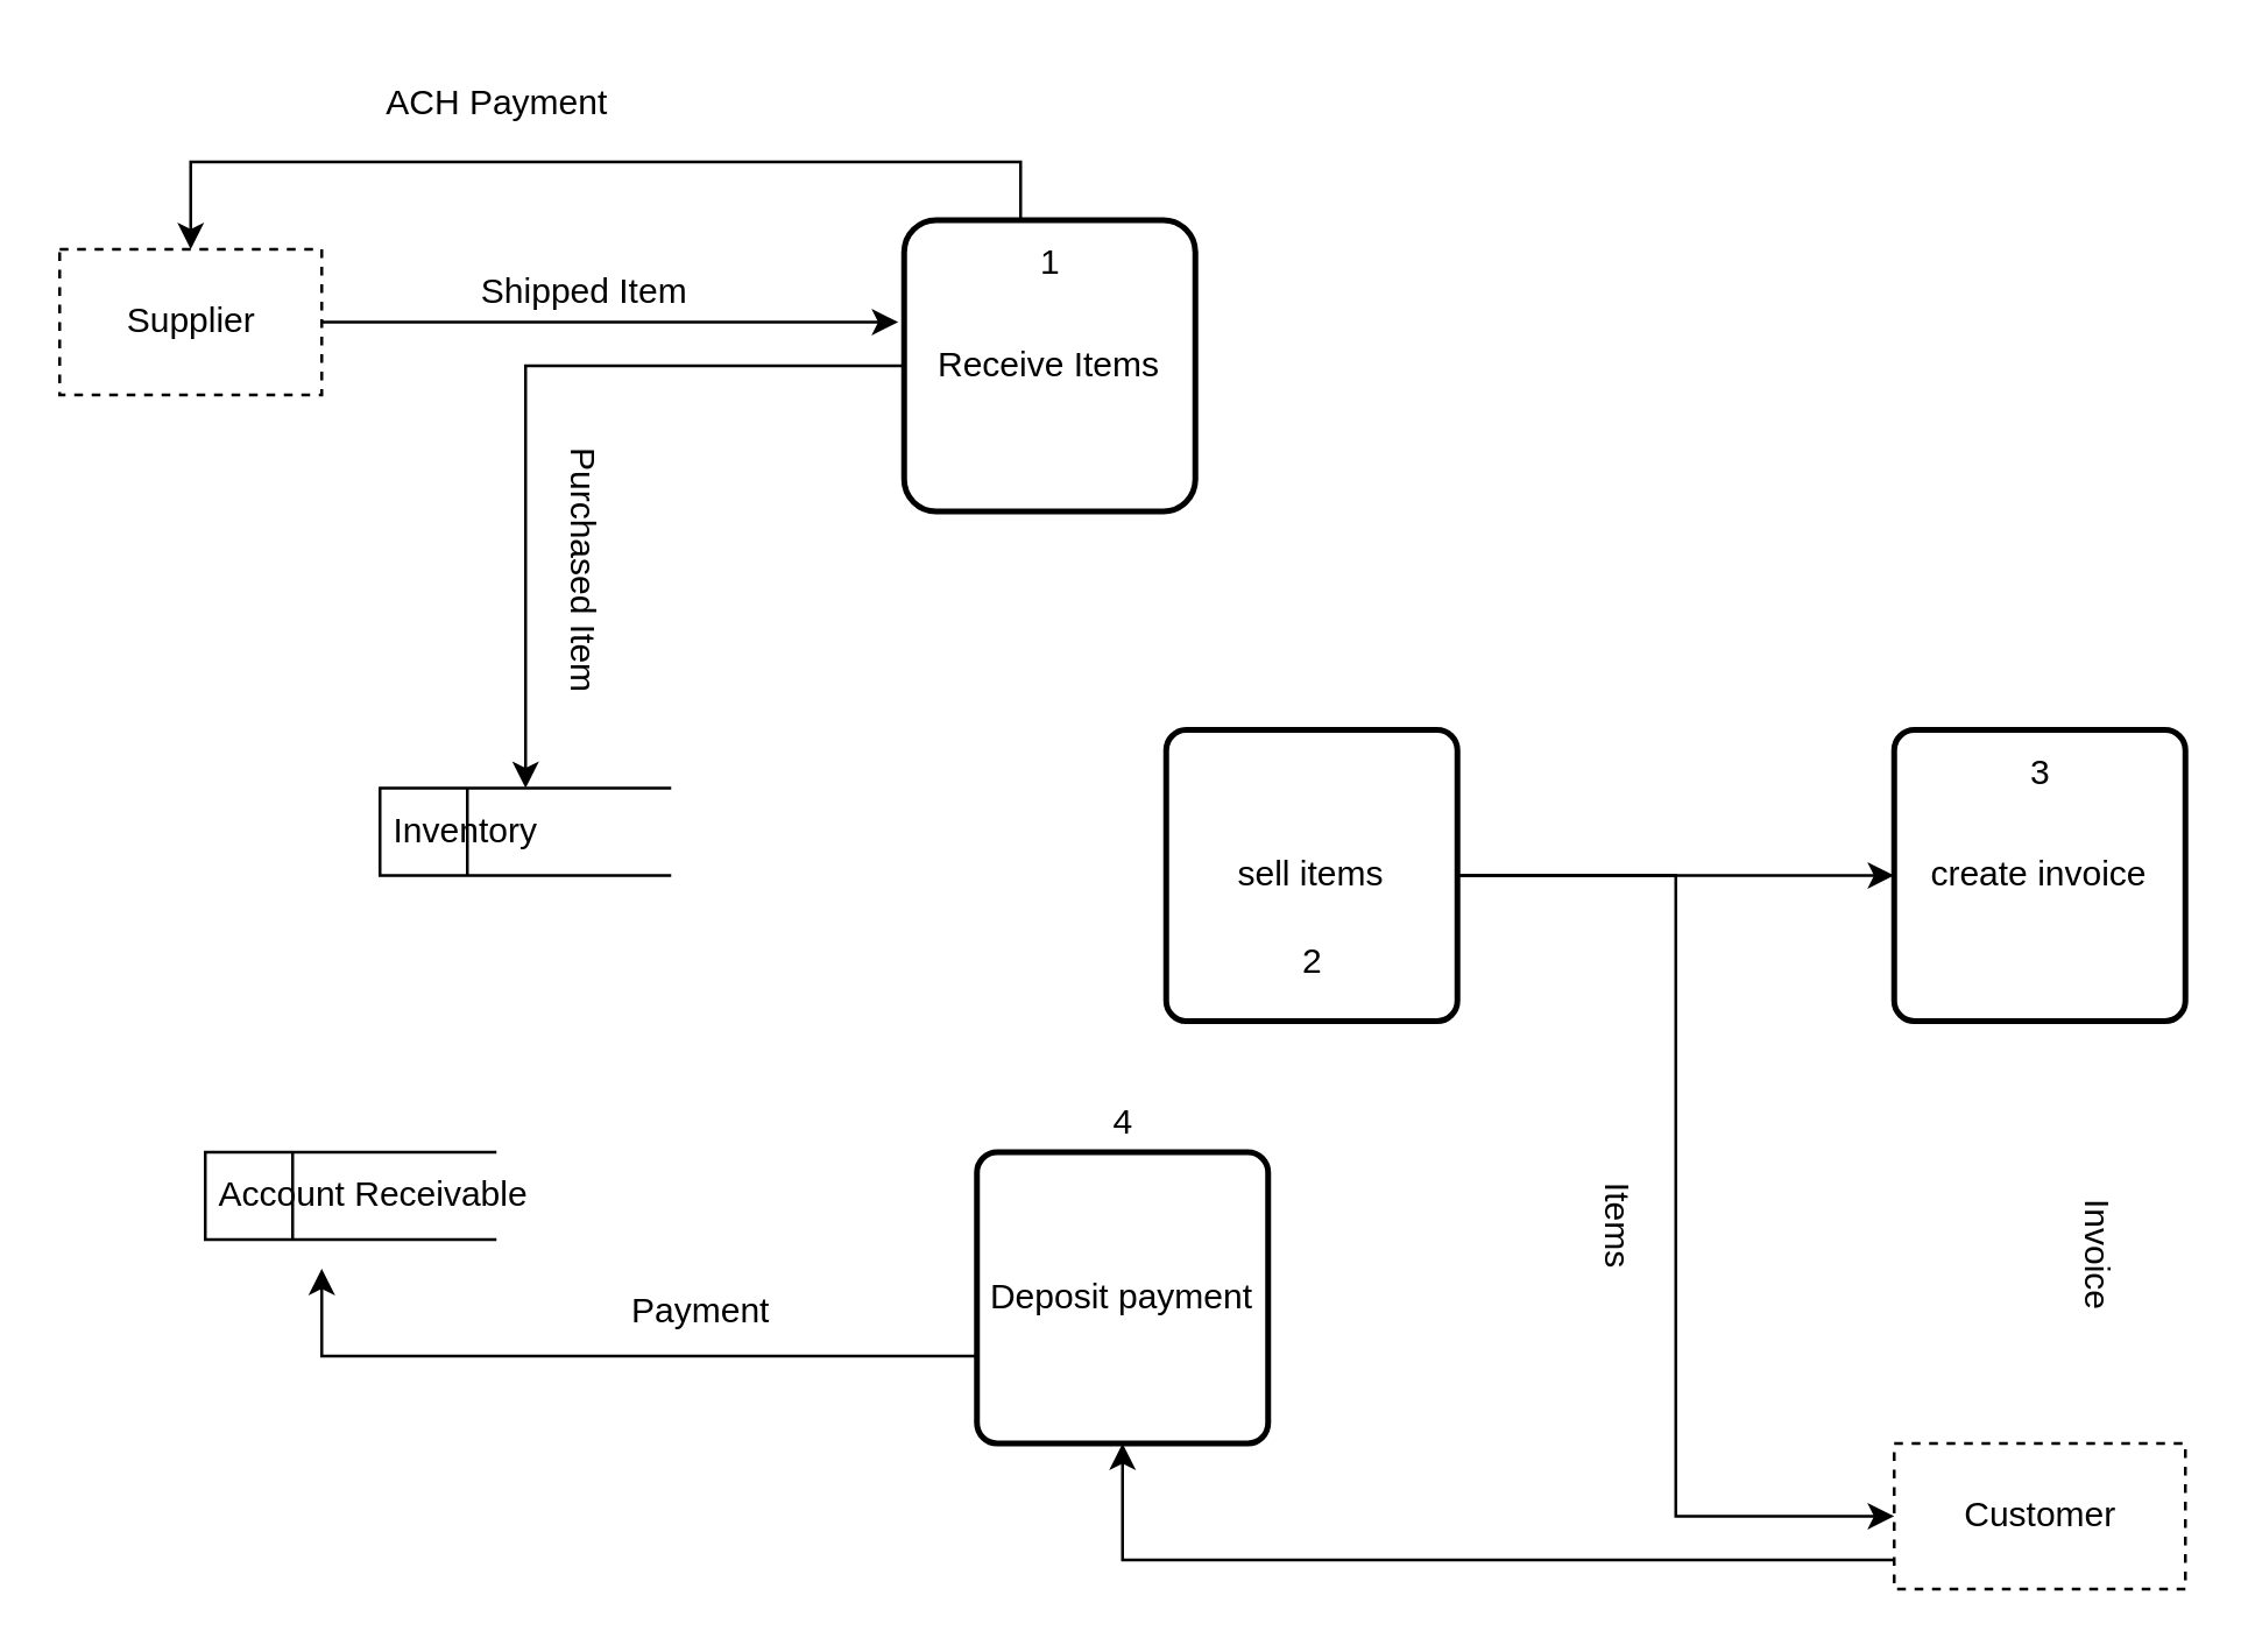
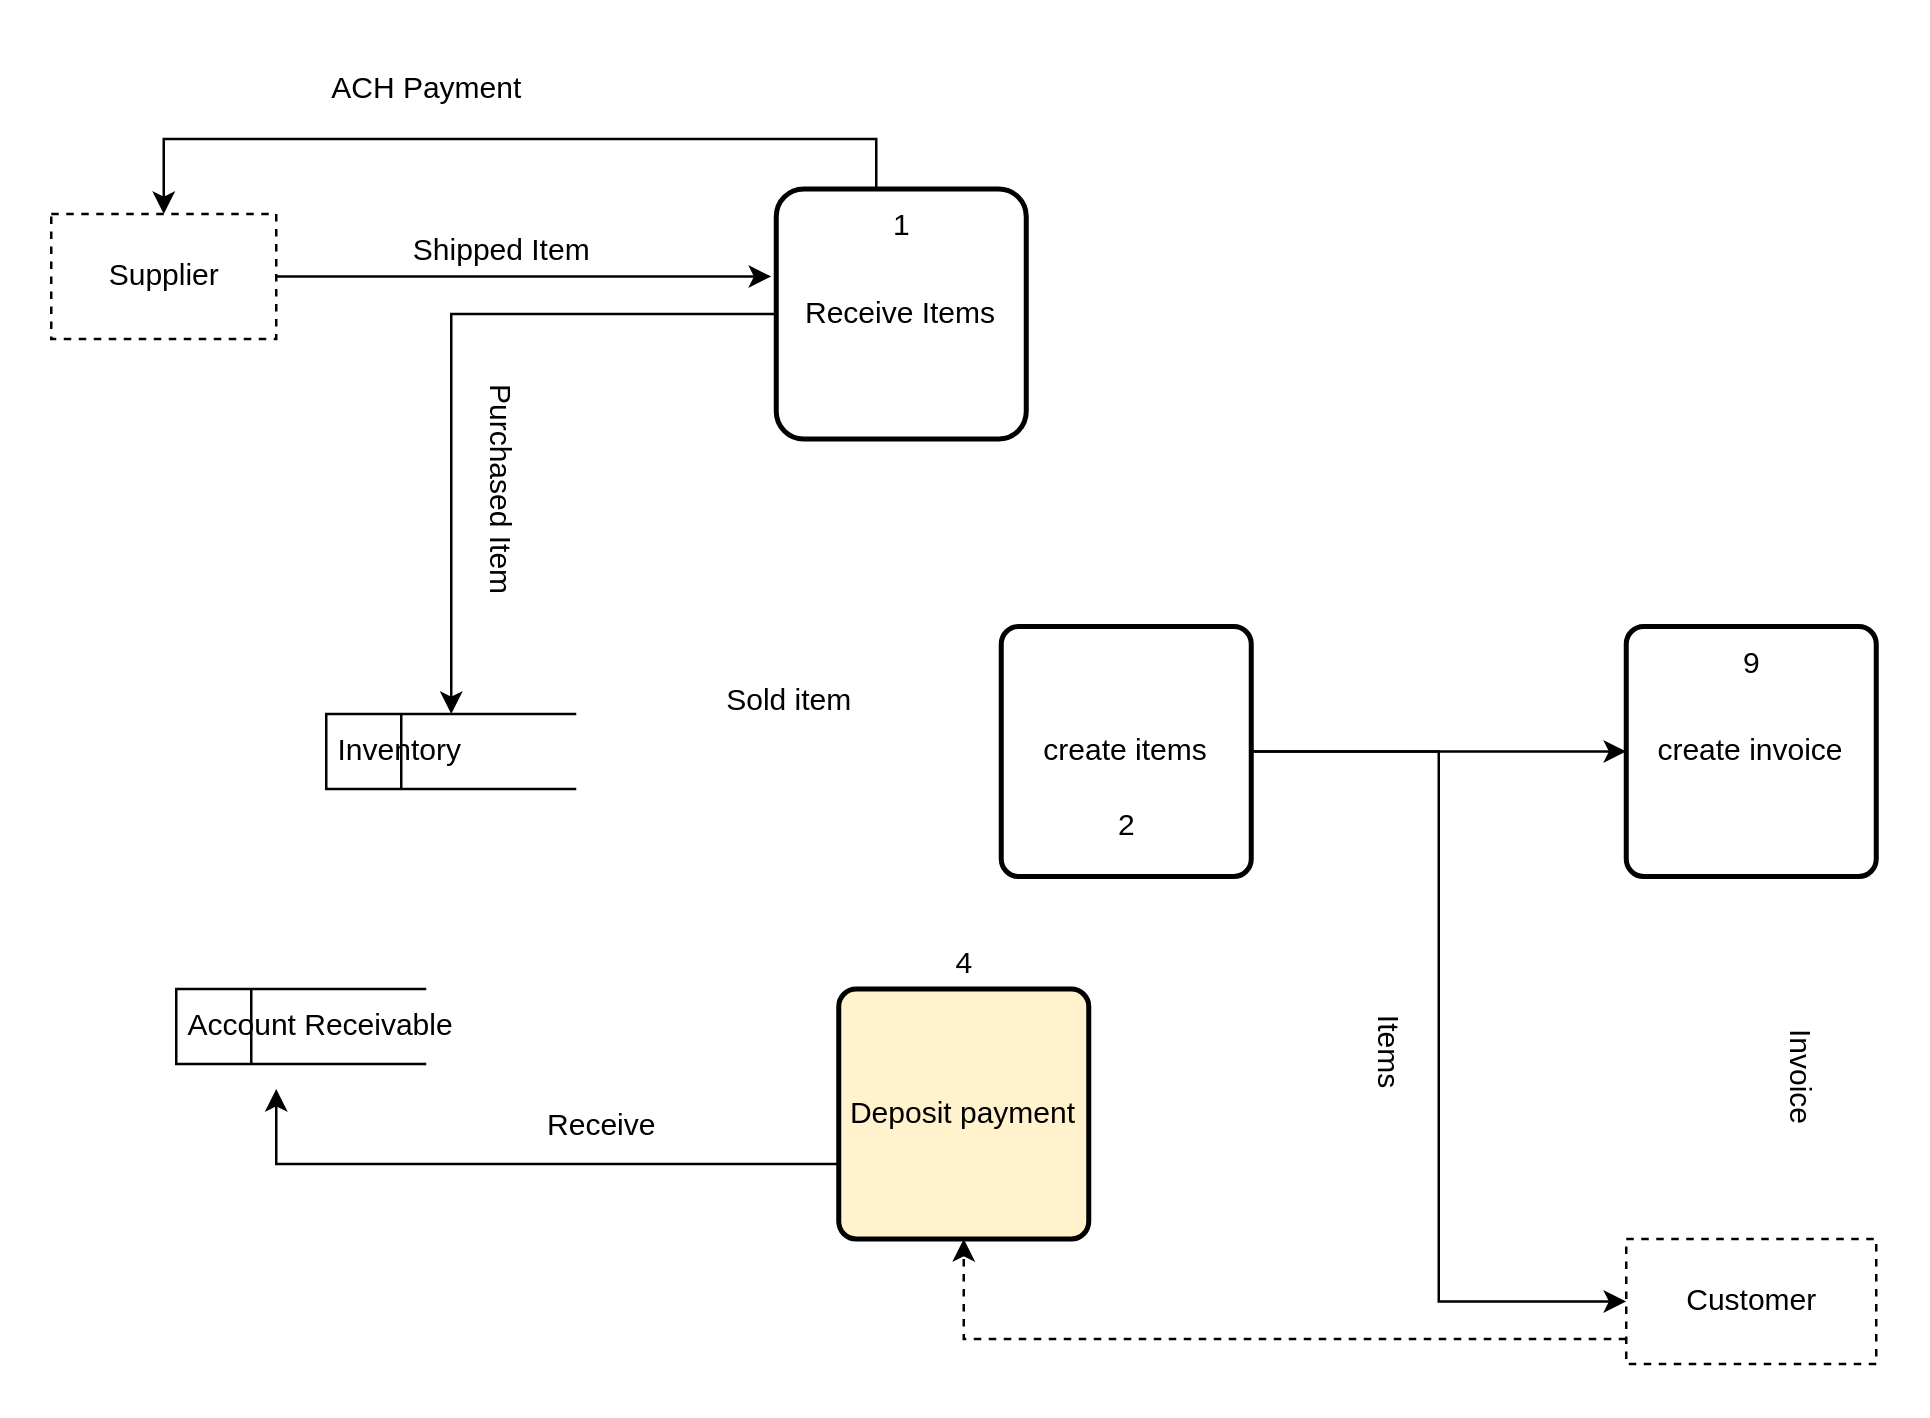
- <mxCell id="18" value="3" style="text;html=1;align=center;verticalAlign=middle;resizable=0;points=[];autosize=1;strokeColor=none;fillColor=none;" vertex="1" parent="1"><mxGeometry x="685" y="250" width="30" height="30" as="geometry" /></mxCell>
+ <mxCell id="18" value="9" style="text;html=1;align=center;verticalAlign=middle;resizable=0;points=[];autosize=1;strokeColor=none;fillColor=none;" vertex="1" parent="1"><mxGeometry x="685" y="250" width="30" height="30" as="geometry" /></mxCell>
+ <mxCell id="20" value="Sold item" style="text;html=1;align=center;verticalAlign=middle;resizable=0;points=[];autosize=1;strokeColor=none;fillColor=none;" vertex="1" parent="1"><mxGeometry x="275" y="265" width="80" height="30" as="geometry" /></mxCell>
- <mxCell id="6" value="Inventory&lt;br&gt;" style="html=1;dashed=0;whitespace=wrap;shape=mxgraph.dfd.dataStoreID;align=left;spacingLeft=3;points=[[0,0],[0.5,0],[1,0],[0,0.5],[1,0.5],[0,1],[0.5,1],[1,1]];" vertex="1" parent="1"><mxGeometry x="130" y="270" width="100" height="30" as="geometry" /></mxCell>
+ <mxCell id="6" value="Inventory&lt;br&gt;" style="html=1;dashed=0;whitespace=wrap;shape=mxgraph.dfd.dataStoreID;align=left;spacingLeft=3;points=[[0,0],[0.5,0],[1,0],[0,0.5],[1,0.5],[0,1],[0.5,1],[1,1]];" vertex="1" parent="1"><mxGeometry x="130" y="285" width="100" height="30" as="geometry" /></mxCell>
- <mxCell id="12" value="sell items&lt;br&gt;" style="rounded=1;whiteSpace=wrap;html=1;absoluteArcSize=1;arcSize=14;strokeWidth=2;" vertex="1" parent="1"><mxGeometry x="400" y="250" width="100" height="100" as="geometry" /></mxCell>
+ <mxCell id="12" value="create items&lt;br&gt;" style="rounded=1;whiteSpace=wrap;html=1;absoluteArcSize=1;arcSize=14;strokeWidth=2;" vertex="1" parent="1"><mxGeometry x="400" y="250" width="100" height="100" as="geometry" /></mxCell>
- <mxCell id="25" value="Deposit payment" style="rounded=1;whiteSpace=wrap;html=1;absoluteArcSize=1;arcSize=14;strokeWidth=2;" vertex="1" parent="1"><mxGeometry x="335" y="395" width="100" height="100" as="geometry" /></mxCell>
+ <mxCell id="25" value="Deposit payment" style="rounded=1;whiteSpace=wrap;html=1;absoluteArcSize=1;arcSize=14;strokeWidth=2;fillColor=#fff2cc;" vertex="1" parent="1"><mxGeometry x="335" y="395" width="100" height="100" as="geometry" /></mxCell>
- <mxCell id="26" value="Payment&lt;br&gt;" style="text;html=1;align=center;verticalAlign=middle;resizable=0;points=[];autosize=1;strokeColor=none;fillColor=none;" vertex="1" parent="1"><mxGeometry x="205" y="435" width="70" height="30" as="geometry" /></mxCell>
+ <mxCell id="26" value="Receive&lt;br&gt;" style="text;html=1;align=center;verticalAlign=middle;resizable=0;points=[];autosize=1;strokeColor=none;fillColor=none;" vertex="1" parent="1"><mxGeometry x="205" y="435" width="70" height="30" as="geometry" /></mxCell>
- <mxCell id="4" style="edgeStyle=orthogonalEdgeStyle;rounded=0;orthogonalLoop=1;jettySize=auto;html=1;entryX=0.5;entryY=1;entryDx=0;entryDy=0;" edge="1" parent="1" source="5" target="25"><mxGeometry relative="1" as="geometry"><Array as="points"><mxPoint x="385" y="535" /></Array></mxGeometry></mxCell>
+ <mxCell id="4" style="edgeStyle=orthogonalEdgeStyle;rounded=0;orthogonalLoop=1;jettySize=auto;html=1;entryX=0.5;entryY=1;entryDx=0;entryDy=0;dashed=1;" edge="1" parent="1" source="5" target="25"><mxGeometry relative="1" as="geometry"><Array as="points"><mxPoint x="385" y="535" /></Array></mxGeometry></mxCell>
